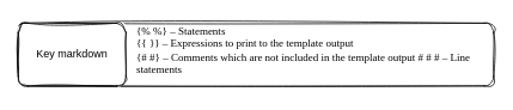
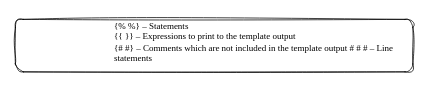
- <mxCell id="3" value="Key markdown" style="rounded=1;whiteSpace=wrap;html=1;sketch=1;curveFitting=1;jiggle=2;" vertex="1" parent="1"><mxGeometry x="20" y="25" width="120" height="70" as="geometry" /></mxCell>
